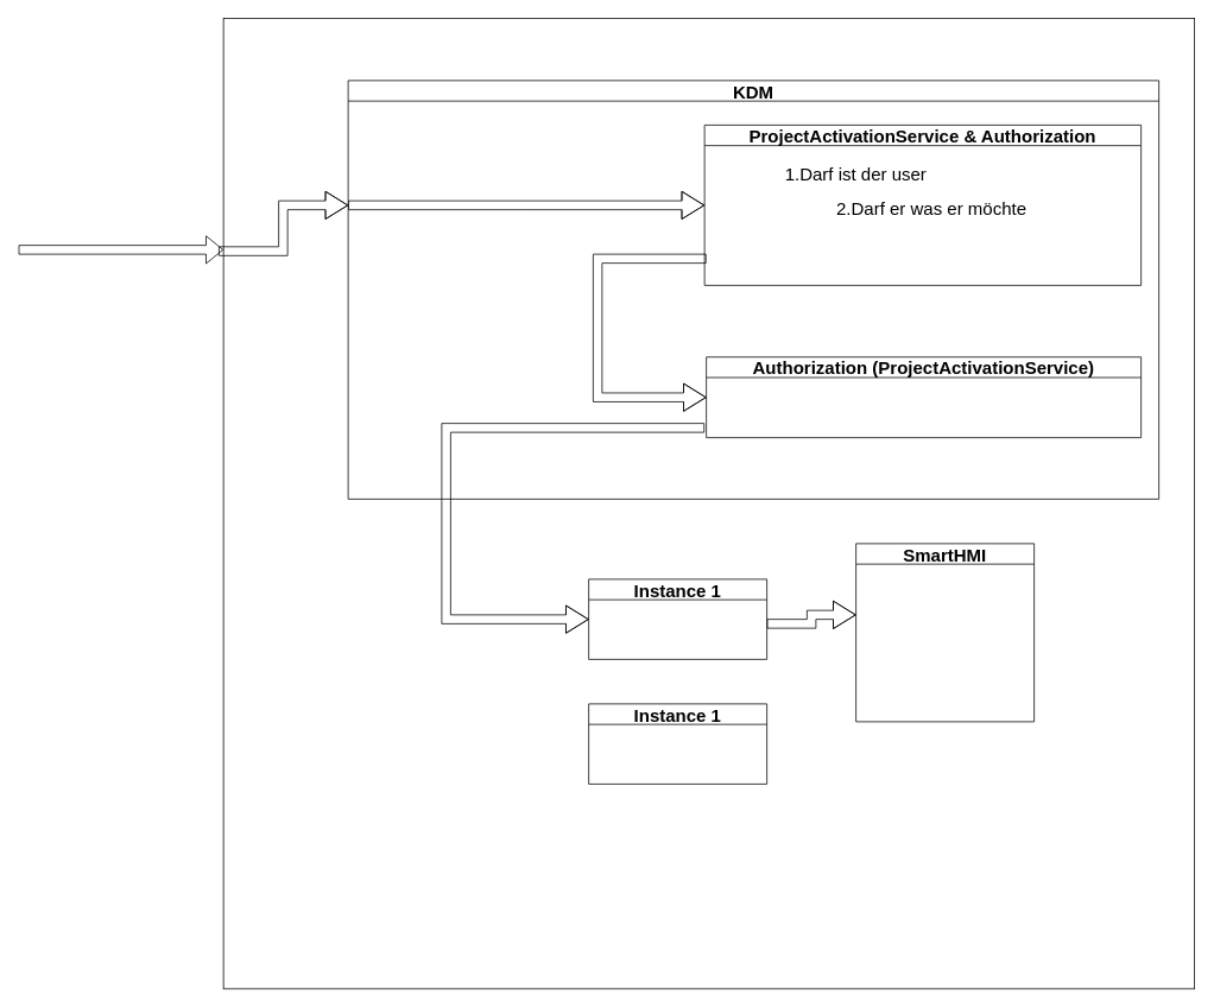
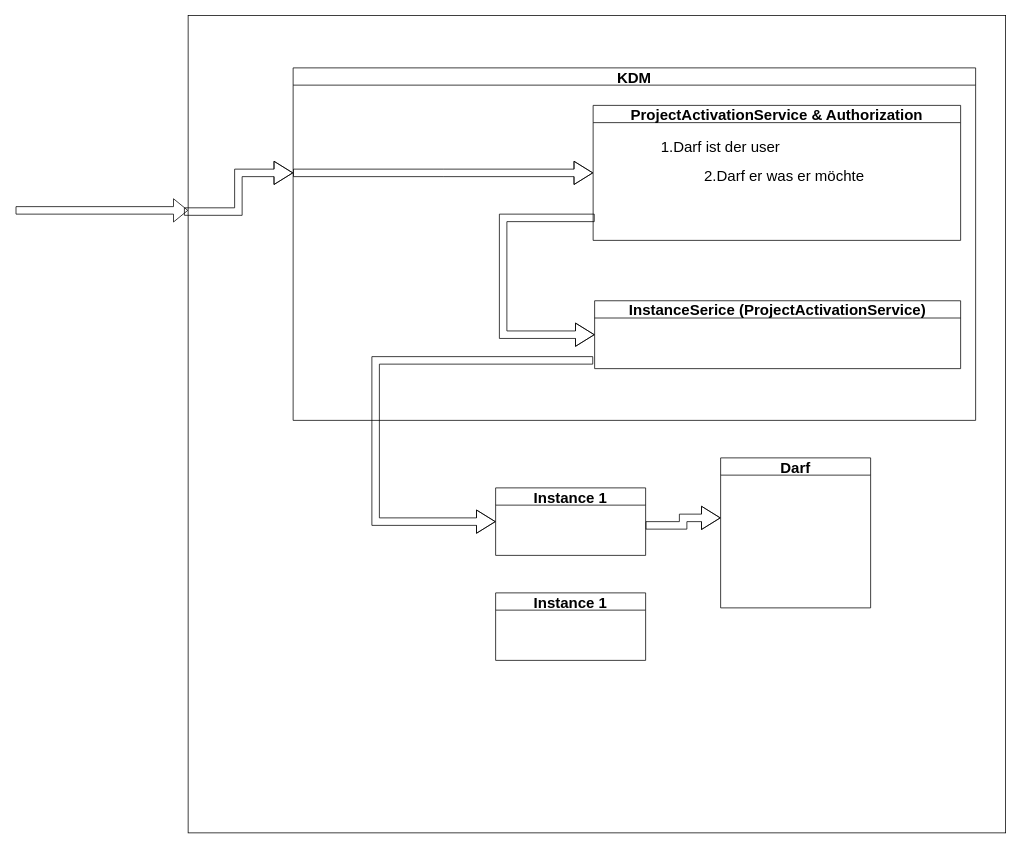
- <mxCell id="4" value="Authorization (ProjectActivationService)" style="swimlane;whiteSpace=wrap;html=1;fontSize=20;" vertex="1" parent="3"><mxGeometry x="402" y="310.5" width="488" height="90.5" as="geometry" /></mxCell>
+ <mxCell id="4" value="InstanceSerice (ProjectActivationService)" style="swimlane;whiteSpace=wrap;html=1;fontSize=20;" vertex="1" parent="3"><mxGeometry x="402" y="310.5" width="488" height="90.5" as="geometry" /></mxCell>
- <mxCell id="14" value="SmartHMI" style="swimlane;whiteSpace=wrap;html=1;fontSize=20;" vertex="1" parent="1"><mxGeometry x="960" y="610" width="200" height="200" as="geometry" /></mxCell>
+ <mxCell id="14" value="Darf" style="swimlane;whiteSpace=wrap;html=1;fontSize=20;" vertex="1" parent="1"><mxGeometry x="960" y="610" width="200" height="200" as="geometry" /></mxCell>
